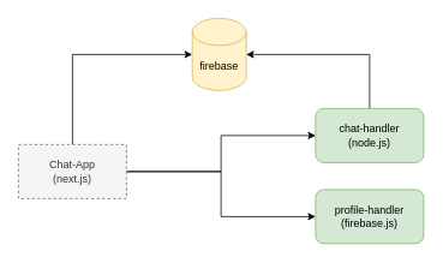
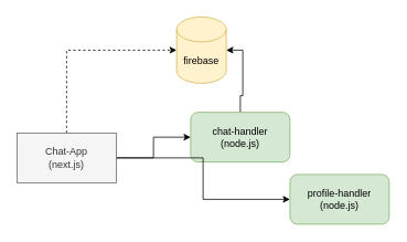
- <mxCell id="6" style="edgeStyle=orthogonalEdgeStyle;rounded=0;orthogonalLoop=1;jettySize=auto;html=1;exitX=0.5;exitY=0;exitDx=0;exitDy=0;entryX=0;entryY=0.5;entryDx=0;entryDy=0;entryPerimeter=0;" edge="1" parent="1" source="8" target="9"><mxGeometry relative="1" as="geometry" /></mxCell>
+ <mxCell id="6" style="edgeStyle=orthogonalEdgeStyle;rounded=0;orthogonalLoop=1;jettySize=auto;html=1;exitX=0.5;exitY=0;exitDx=0;exitDy=0;entryX=0;entryY=0.5;entryDx=0;entryDy=0;entryPerimeter=0;dashed=1;" edge="1" parent="1" source="8" target="9"><mxGeometry relative="1" as="geometry" /></mxCell>
- <mxCell id="4" value="chat-handler&lt;br&gt;(node.js)" style="rounded=1;whiteSpace=wrap;html=1;fillColor=#d5e8d4;strokeColor=#82b366;" vertex="1" parent="1"><mxGeometry x="350" y="120" width="120" height="60" as="geometry" /></mxCell>
+ <mxCell id="4" value="chat-handler&lt;br&gt;(node.js)" style="rounded=1;whiteSpace=wrap;html=1;fillColor=#d5e8d4;strokeColor=#82b366;" vertex="1" parent="1"><mxGeometry x="230" y="135" width="120" height="60" as="geometry" /></mxCell>
- <mxCell id="8" value="Chat-App&lt;br&gt;(next.js)" style="rounded=0;whiteSpace=wrap;html=1;fillColor=#f5f5f5;fontColor=#333333;strokeColor=#666666;dashed=1;" vertex="1" parent="1"><mxGeometry x="20" y="160" width="120" height="60" as="geometry" /></mxCell>
+ <mxCell id="8" value="Chat-App&lt;br&gt;(next.js)" style="rounded=0;whiteSpace=wrap;html=1;fillColor=#f5f5f5;fontColor=#333333;strokeColor=#666666;" vertex="1" parent="1"><mxGeometry x="20" y="160" width="120" height="60" as="geometry" /></mxCell>
- <mxCell id="2" value="profile-handler&lt;br&gt;(firebase.js)" style="rounded=1;whiteSpace=wrap;html=1;fillColor=#d5e8d4;strokeColor=#82b366;" vertex="1" parent="1"><mxGeometry x="350" y="210" width="120" height="60" as="geometry" /></mxCell>
+ <mxCell id="2" value="profile-handler&lt;br&gt;(node.js)" style="rounded=1;whiteSpace=wrap;html=1;fillColor=#d5e8d4;strokeColor=#82b366;" vertex="1" parent="1"><mxGeometry x="350" y="210" width="120" height="60" as="geometry" /></mxCell>
